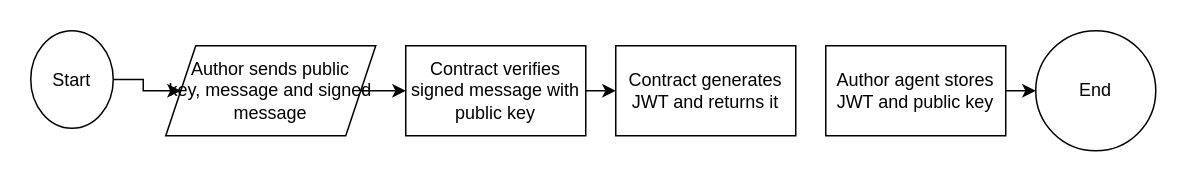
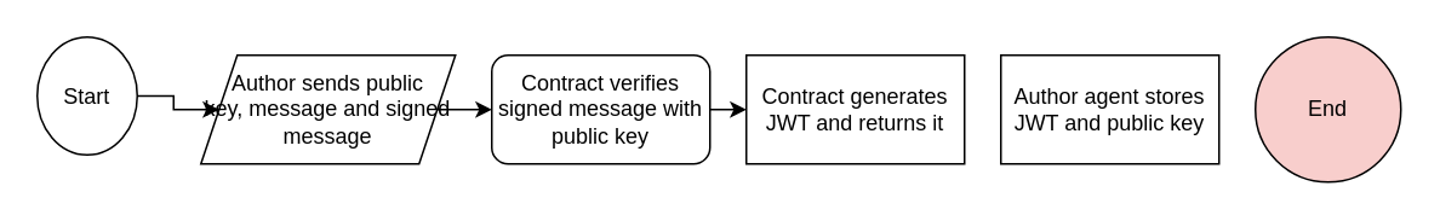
- <mxCell id="7" value="Contract verifies signed message with public key" style="rounded=0;whiteSpace=wrap;html=1;" vertex="1" parent="1"><mxGeometry x="270" y="30" width="120" height="60" as="geometry" /></mxCell>
+ <mxCell id="7" value="Contract verifies signed message with public key" style="whiteSpace=wrap;html=1;rounded=1;" vertex="1" parent="1"><mxGeometry x="270" y="30" width="120" height="60" as="geometry" /></mxCell>
- <mxCell id="9" style="edgeStyle=orthogonalEdgeStyle;rounded=0;orthogonalLoop=1;jettySize=auto;html=1;exitX=1;exitY=0.5;exitDx=0;exitDy=0;entryX=0;entryY=0.5;entryDx=0;entryDy=0;" edge="1" parent="1" source="10" target="11"><mxGeometry relative="1" as="geometry" /></mxCell>
- <mxCell id="11" value="End" style="ellipse;whiteSpace=wrap;html=1;aspect=fixed;" vertex="1" parent="1"><mxGeometry x="690" y="20" width="80" height="80" as="geometry" /></mxCell>
+ <mxCell id="11" value="End" style="ellipse;whiteSpace=wrap;html=1;aspect=fixed;fillColor=#f8cecc;" vertex="1" parent="1"><mxGeometry x="690" y="20" width="80" height="80" as="geometry" /></mxCell>
